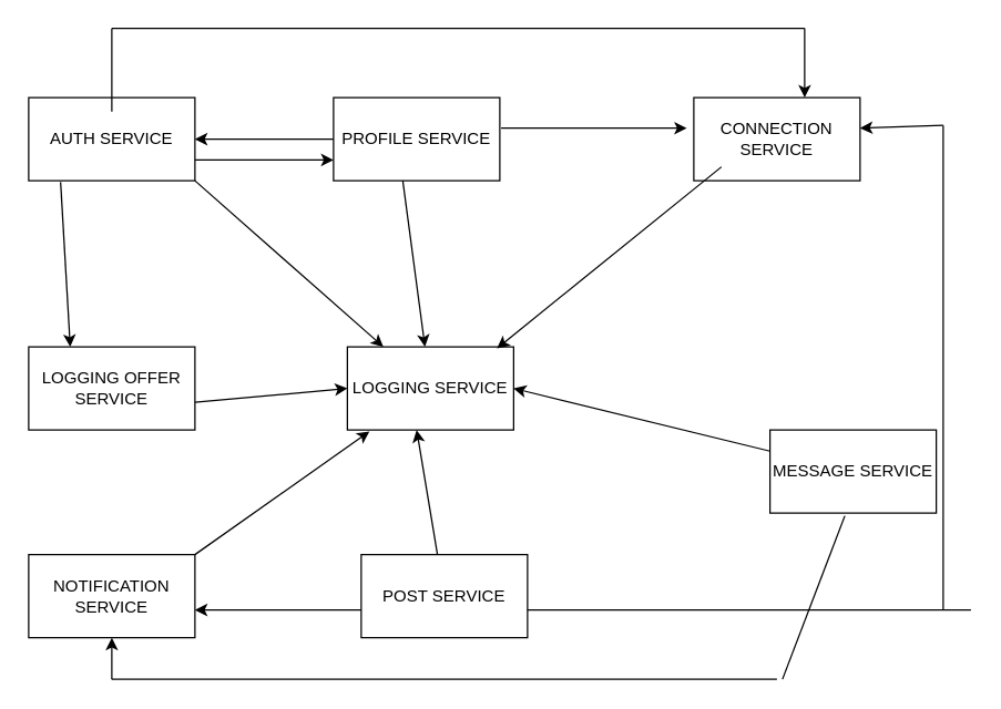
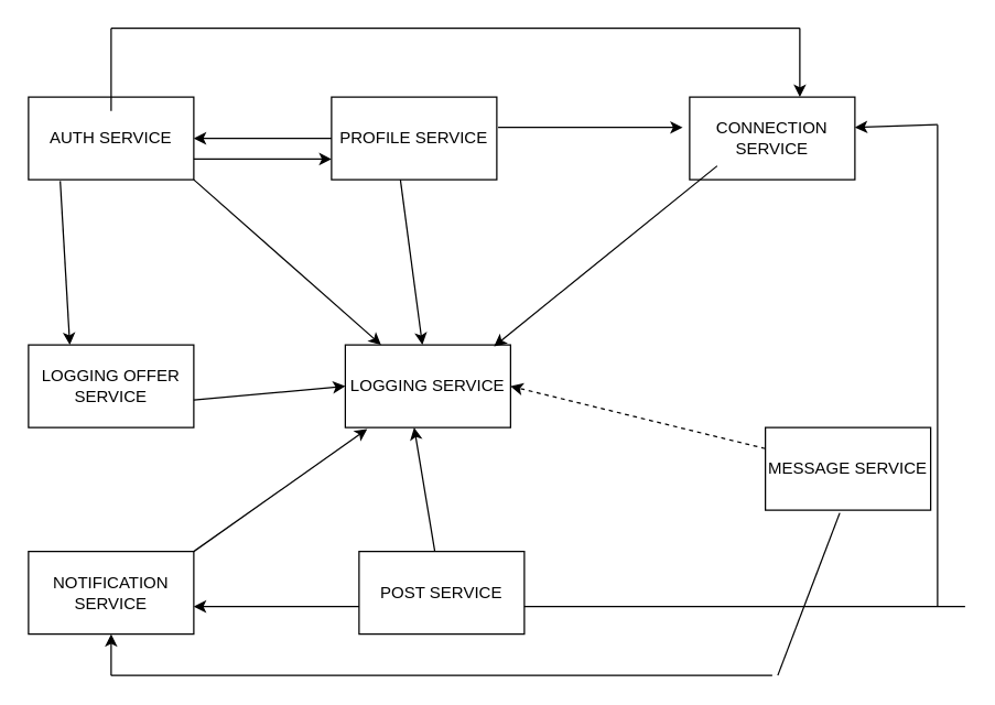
- <mxCell id="13" value="" style="endArrow=classic;html=1;rounded=0;entryX=1;entryY=0.5;entryDx=0;entryDy=0;" edge="1" parent="1" source="7" target="6"><mxGeometry width="50" height="50" relative="1" as="geometry"><mxPoint x="530" y="130" as="sourcePoint" /><mxPoint x="368" y="261.02" as="targetPoint" /></mxGeometry></mxCell>
+ <mxCell id="13" value="" style="endArrow=classic;html=1;rounded=0;entryX=1;entryY=0.5;entryDx=0;entryDy=0;dashed=1;" edge="1" parent="1" source="7" target="6"><mxGeometry width="50" height="50" relative="1" as="geometry"><mxPoint x="530" y="130" as="sourcePoint" /><mxPoint x="368" y="261.02" as="targetPoint" /></mxGeometry></mxCell>
